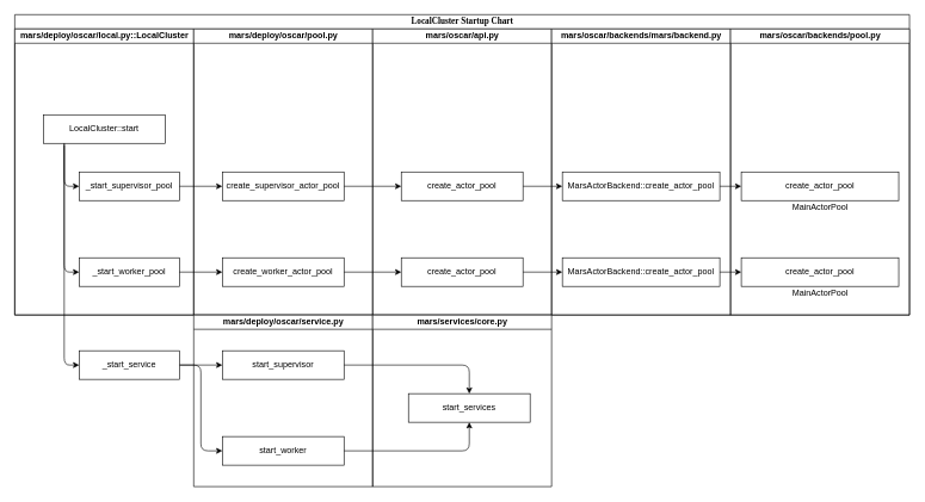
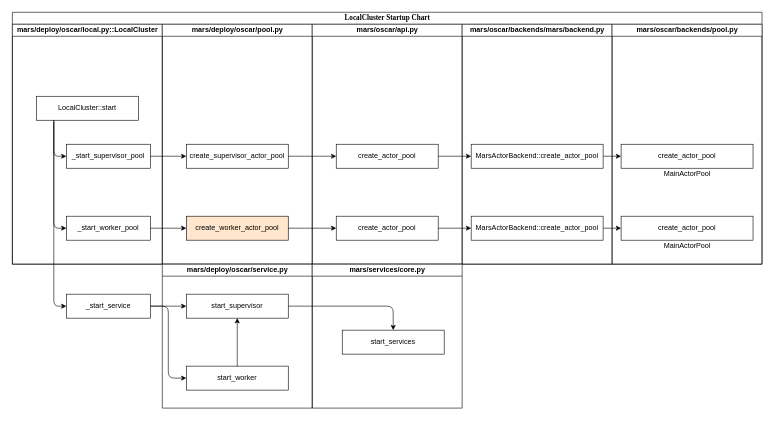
- <mxCell id="11" value="create_worker_actor_pool" style="rounded=0;whiteSpace=wrap;html=1;" parent="9" vertex="1"><mxGeometry x="40" y="320" width="170" height="40" as="geometry" /></mxCell>
+ <mxCell id="11" value="create_worker_actor_pool" style="rounded=0;whiteSpace=wrap;html=1;fillColor=#ffe6cc;" parent="9" vertex="1"><mxGeometry x="40" y="320" width="170" height="40" as="geometry" /></mxCell>
- <mxCell id="41" value="" style="edgeStyle=orthogonalEdgeStyle;html=1;entryX=0.5;entryY=1;entryDx=0;entryDy=0;" parent="1" source="33" target="35" edge="1"><mxGeometry relative="1" as="geometry"><mxPoint x="560" y="630" as="targetPoint" /></mxGeometry></mxCell>
+ <mxCell id="41" value="" style="edgeStyle=orthogonalEdgeStyle;html=1;" parent="1" source="33" target="32" edge="1"><mxGeometry relative="1" as="geometry"><mxPoint x="560" y="630" as="targetPoint" /></mxGeometry></mxCell>
